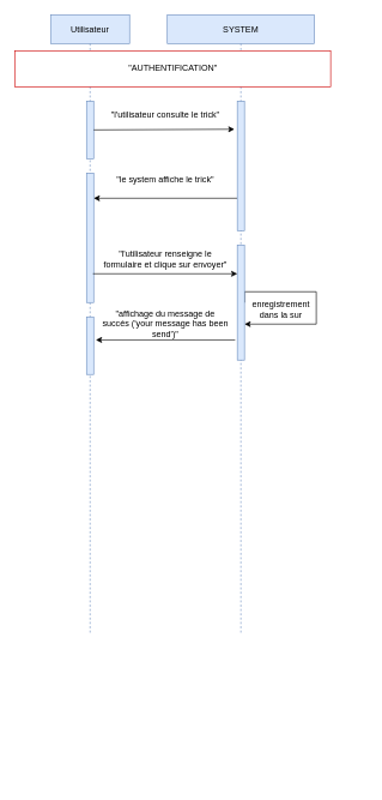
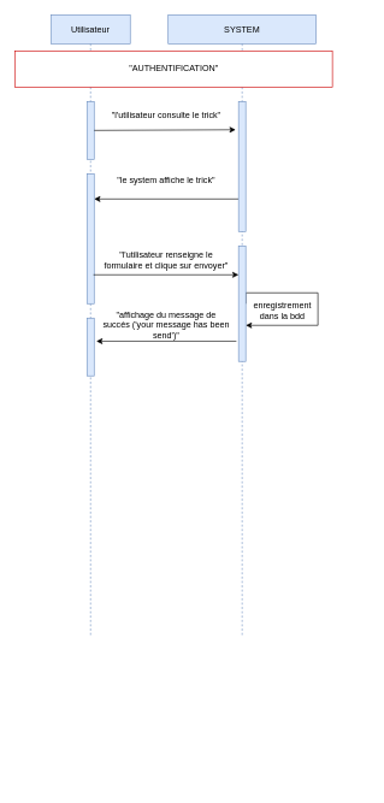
- <mxCell id="23" value="enregistrement dans la sur" style="text;html=1;strokeColor=none;fillColor=none;align=center;verticalAlign=middle;whiteSpace=wrap;rounded=0;" vertex="1" parent="1"><mxGeometry x="346" y="420" width="90" height="20" as="geometry" /></mxCell>
+ <mxCell id="23" value="enregistrement dans la bdd" style="text;html=1;strokeColor=none;fillColor=none;align=center;verticalAlign=middle;whiteSpace=wrap;rounded=0;" vertex="1" parent="1"><mxGeometry x="346" y="420" width="90" height="20" as="geometry" /></mxCell>
